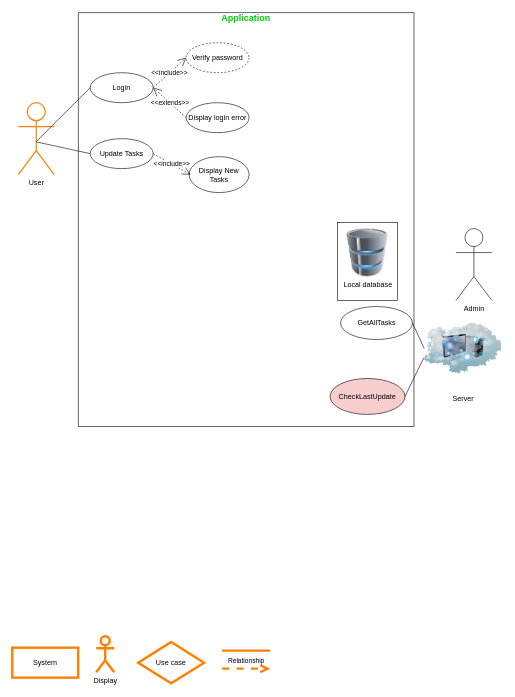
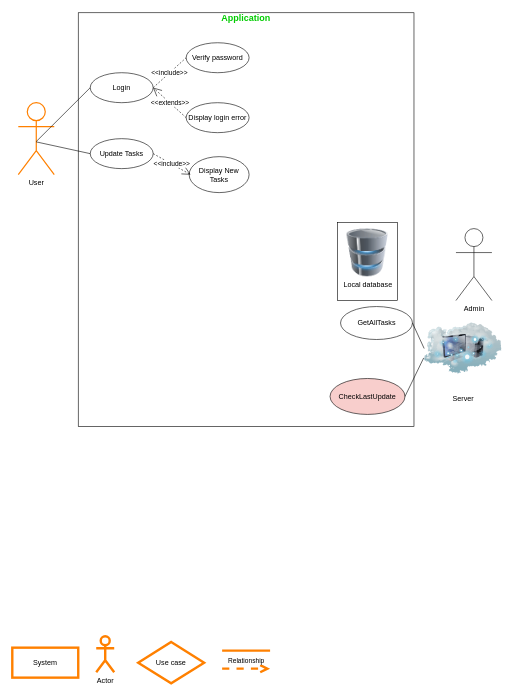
- <mxCell id="19" value="Verify password" style="ellipse;whiteSpace=wrap;html=1;dashed=1;" vertex="1" parent="1"><mxGeometry x="310" y="70" width="105" height="50" as="geometry" /></mxCell>
+ <mxCell id="19" value="Verify password" style="ellipse;whiteSpace=wrap;html=1;" vertex="1" parent="1"><mxGeometry x="310" y="70" width="105" height="50" as="geometry" /></mxCell>
- <mxCell id="21" value="&amp;lt;&amp;lt;include&amp;gt;&amp;gt;" style="endArrow=open;endSize=12;dashed=1;html=1;rounded=0;exitX=1;exitY=0.5;exitDx=0;exitDy=0;entryX=0;entryY=0.5;entryDx=0;entryDy=0;" edge="1" parent="1" source="11" target="19"><mxGeometry x="-0.017" width="160" relative="1" as="geometry"><mxPoint x="340" y="230" as="sourcePoint" /><mxPoint x="500" y="230" as="targetPoint" /><mxPoint as="offset" /></mxGeometry></mxCell>
+ <mxCell id="21" value="&amp;lt;&amp;lt;include&amp;gt;&amp;gt;" style="endArrow=none;endSize=12;dashed=1;html=1;rounded=0;exitX=1;exitY=0.5;exitDx=0;exitDy=0;entryX=0;entryY=0.5;entryDx=0;entryDy=0;" edge="1" parent="1" source="11" target="19"><mxGeometry x="-0.017" width="160" relative="1" as="geometry"><mxPoint x="340" y="230" as="sourcePoint" /><mxPoint x="500" y="230" as="targetPoint" /><mxPoint as="offset" /></mxGeometry></mxCell>
- <mxCell id="3" value="Display" style="shape=umlActor;verticalLabelPosition=bottom;verticalAlign=top;html=1;outlineConnect=0;strokeColor=#FF8000;strokeWidth=4;" vertex="1" parent="1"><mxGeometry x="160" y="1060" width="30" height="60" as="geometry" /></mxCell>
+ <mxCell id="3" value="Actor" style="shape=umlActor;verticalLabelPosition=bottom;verticalAlign=top;html=1;outlineConnect=0;strokeColor=#FF8000;strokeWidth=4;" vertex="1" parent="1"><mxGeometry x="160" y="1060" width="30" height="60" as="geometry" /></mxCell>
